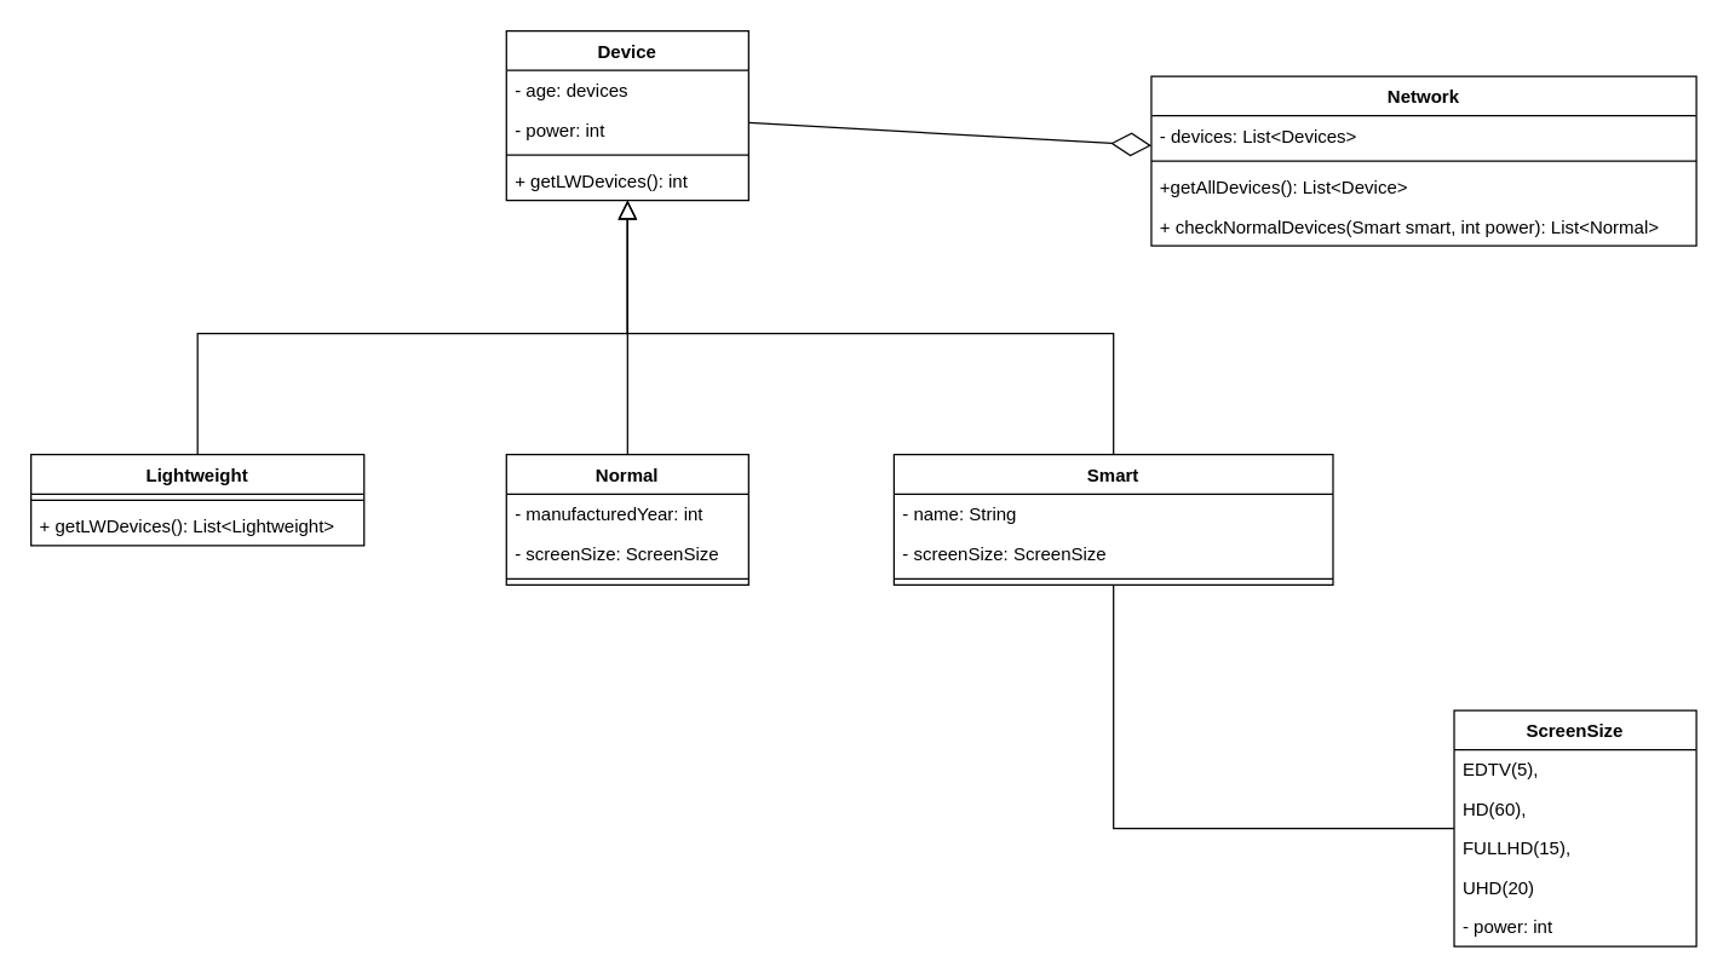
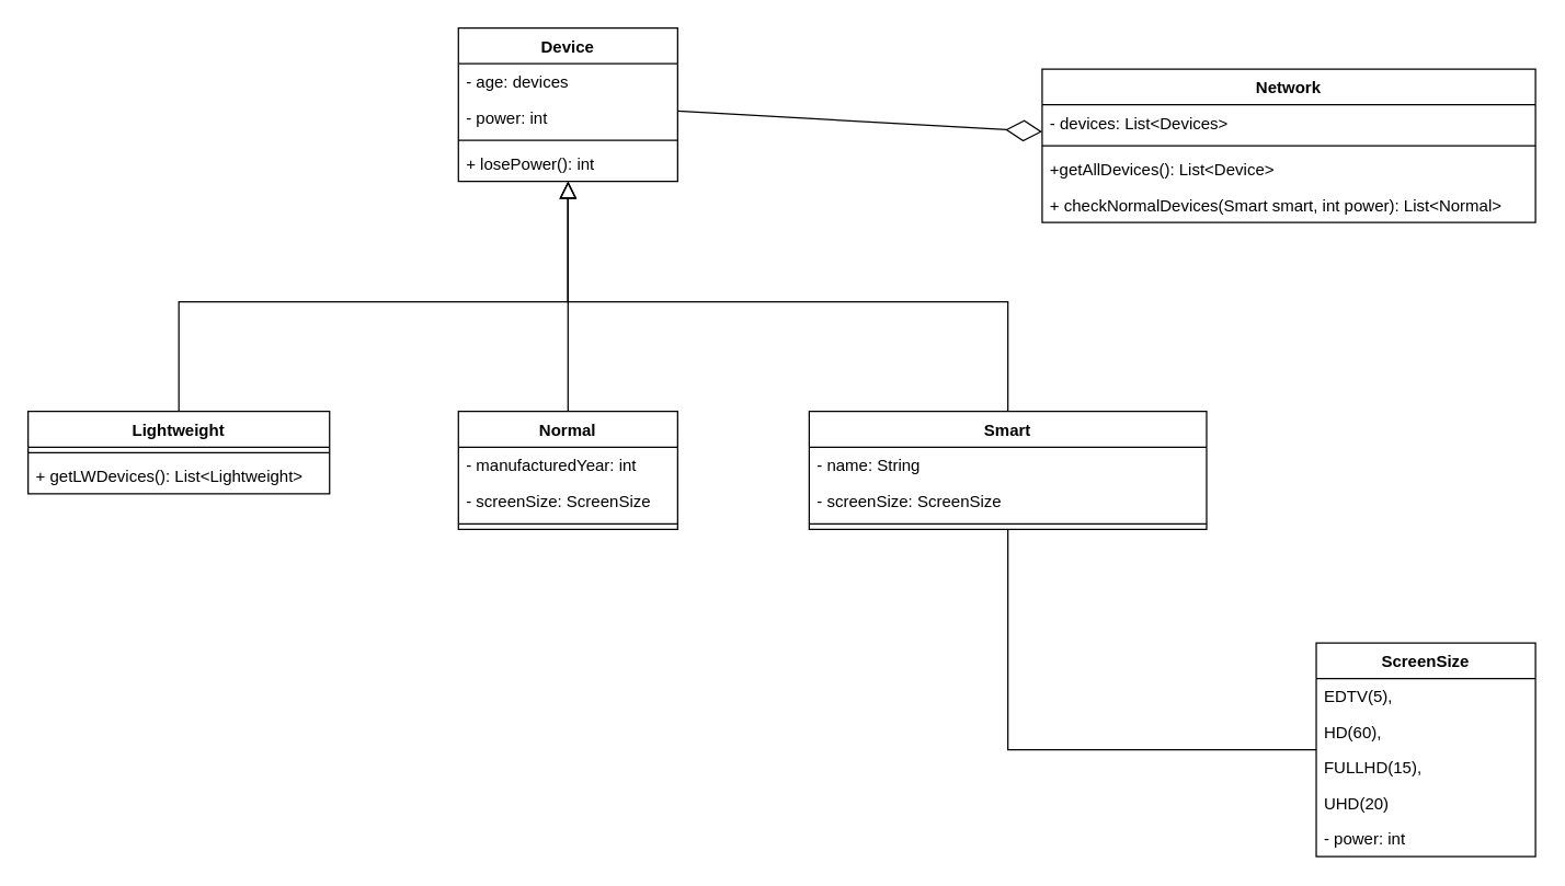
- <mxCell id="11" value="+ getLWDevices(): int" style="text;strokeColor=none;fillColor=none;align=left;verticalAlign=top;spacingLeft=4;spacingRight=4;overflow=hidden;rotatable=0;points=[[0,0.5],[1,0.5]];portConstraint=eastwest;" vertex="1" parent="7"><mxGeometry y="86" width="160" height="26" as="geometry" /></mxCell>
+ <mxCell id="11" value="+ losePower(): int" style="text;strokeColor=none;fillColor=none;align=left;verticalAlign=top;spacingLeft=4;spacingRight=4;overflow=hidden;rotatable=0;points=[[0,0.5],[1,0.5]];portConstraint=eastwest;" vertex="1" parent="7"><mxGeometry y="86" width="160" height="26" as="geometry" /></mxCell>
